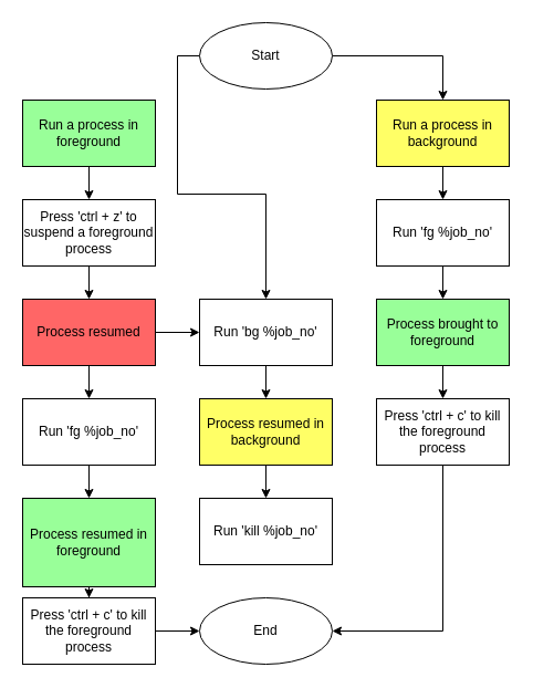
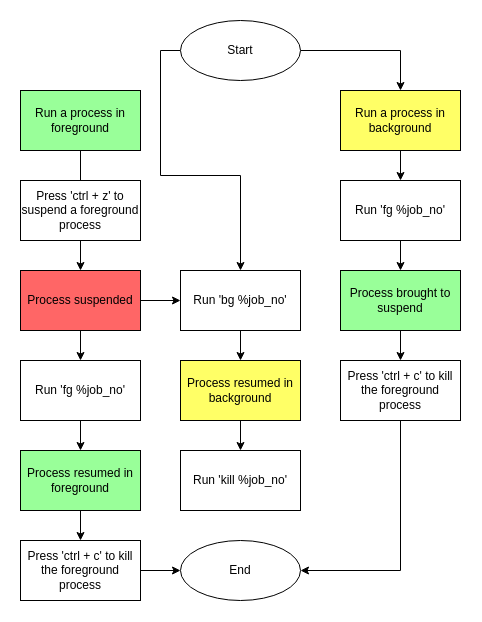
- <mxCell id="2" value="" style="edgeStyle=orthogonalEdgeStyle;rounded=0;orthogonalLoop=1;jettySize=auto;html=1;" edge="1" parent="1" source="3" target="5"><mxGeometry relative="1" as="geometry" /></mxCell>
+ <mxCell id="2" value="" style="edgeStyle=orthogonalEdgeStyle;rounded=0;orthogonalLoop=1;jettySize=auto;html=1;endArrow=none;" edge="1" parent="1" source="3" target="5"><mxGeometry relative="1" as="geometry" /></mxCell>
- <mxCell id="8" value="Process resumed" style="rounded=0;whiteSpace=wrap;html=1;fillColor=#FF6666;" vertex="1" parent="1"><mxGeometry x="20" y="270" width="120" height="60" as="geometry" /></mxCell>
+ <mxCell id="8" value="Process suspended" style="rounded=0;whiteSpace=wrap;html=1;fillColor=#FF6666;" vertex="1" parent="1"><mxGeometry x="20" y="270" width="120" height="60" as="geometry" /></mxCell>
- <mxCell id="18" value="Process brought to foreground" style="rounded=0;whiteSpace=wrap;html=1;fillColor=#99FF99;" vertex="1" parent="1"><mxGeometry x="340" y="270" width="120" height="60" as="geometry" /></mxCell>
+ <mxCell id="18" value="Process brought to suspend" style="rounded=0;whiteSpace=wrap;html=1;fillColor=#99FF99;" vertex="1" parent="1"><mxGeometry x="340" y="270" width="120" height="60" as="geometry" /></mxCell>
- <mxCell id="12" value="Process resumed in foreground" style="rounded=0;whiteSpace=wrap;html=1;fillColor=#99FF99;" vertex="1" parent="1"><mxGeometry x="20" y="450" width="120" height="80" as="geometry" /></mxCell>
+ <mxCell id="12" value="Process resumed in foreground" style="rounded=0;whiteSpace=wrap;html=1;fillColor=#99FF99;" vertex="1" parent="1"><mxGeometry x="20" y="450" width="120" height="60" as="geometry" /></mxCell>
